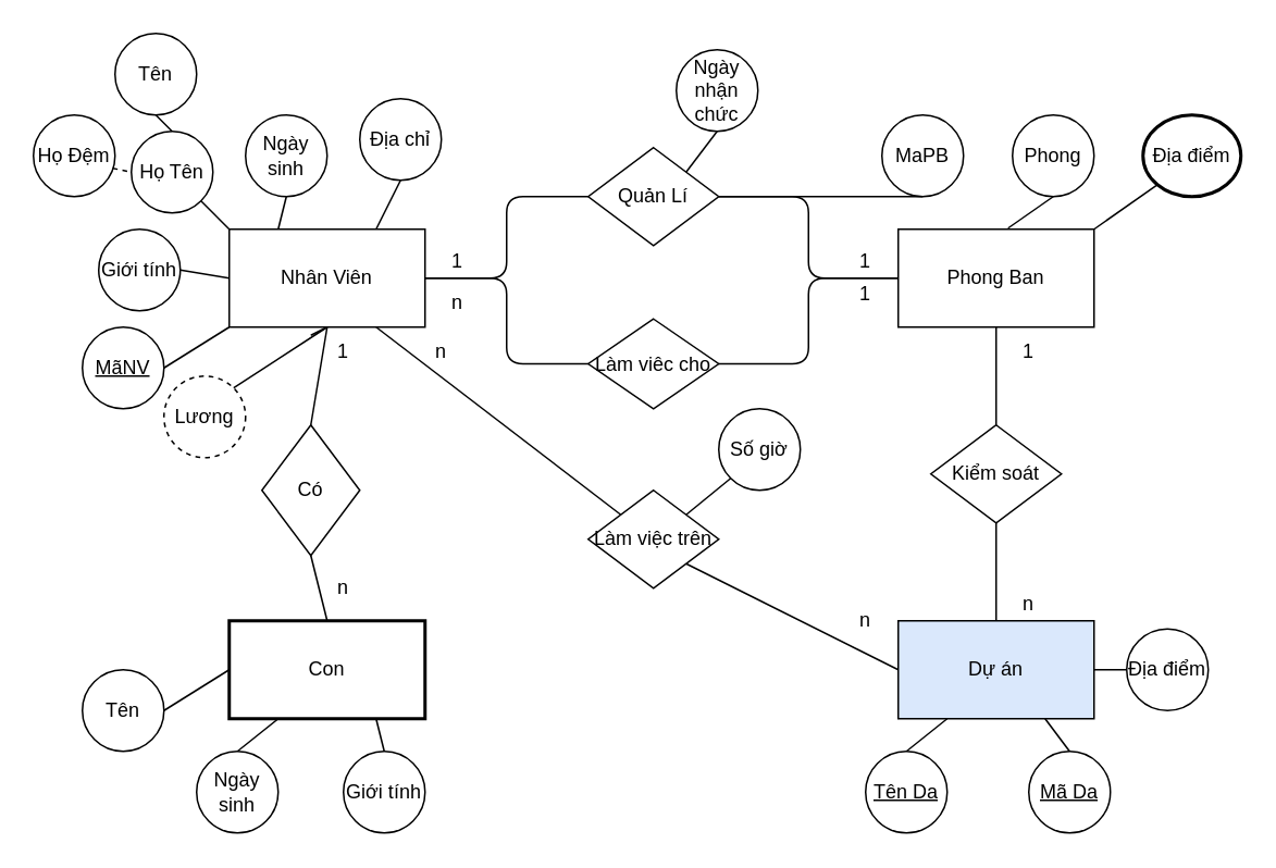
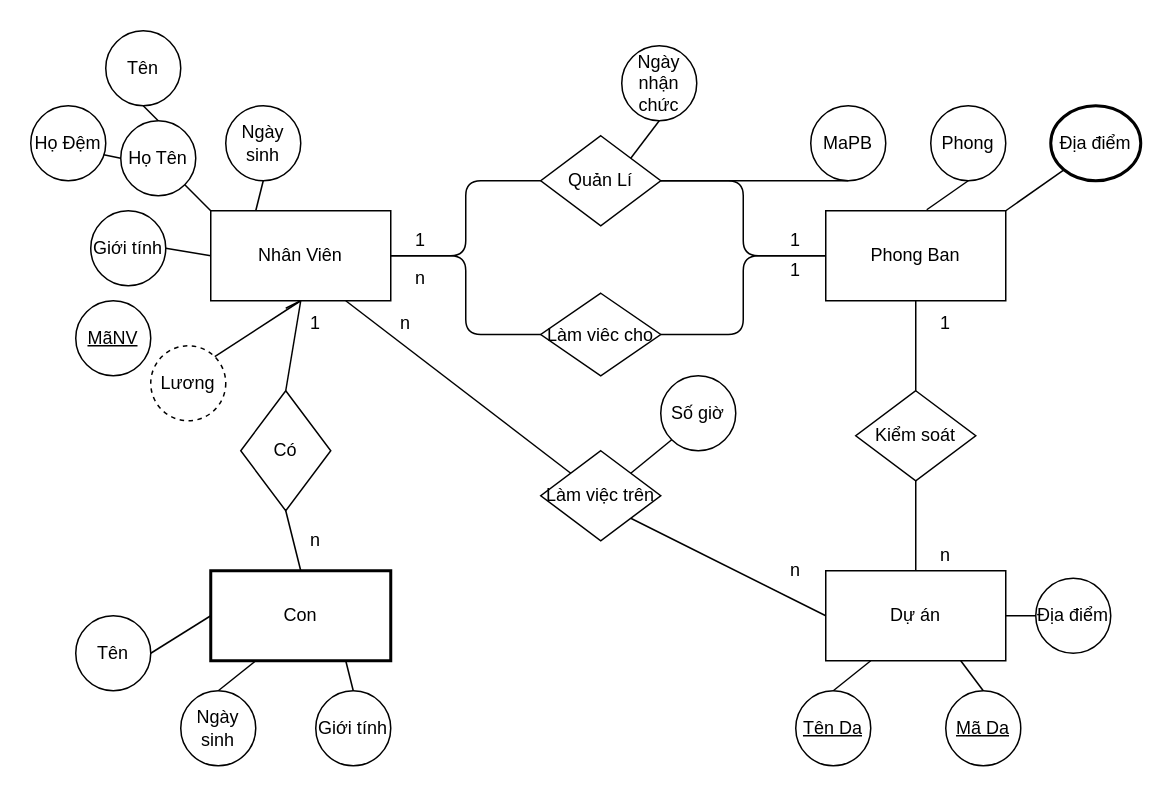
- <mxCell id="21" value="Địa chỉ" style="ellipse;whiteSpace=wrap;html=1;strokeWidth=1;fillColor=none;" vertex="1" parent="1"><mxGeometry x="220" y="60" width="50" height="50" as="geometry" /></mxCell>
- <mxCell id="49" value="" style="endArrow=none;html=1;entryX=0;entryY=0.5;entryDx=0;entryDy=0;exitX=0.973;exitY=0.653;exitDx=0;exitDy=0;exitPerimeter=0;dashed=1;" edge="1" parent="1" source="19" target="16"><mxGeometry width="50" height="50" relative="1" as="geometry"><mxPoint x="570" y="430" as="sourcePoint" /><mxPoint x="600" y="388.75" as="targetPoint" /></mxGeometry></mxCell>
+ <mxCell id="49" value="" style="endArrow=none;html=1;entryX=0;entryY=0.5;entryDx=0;entryDy=0;exitX=0.973;exitY=0.653;exitDx=0;exitDy=0;exitPerimeter=0;" edge="1" parent="1" source="19" target="16"><mxGeometry width="50" height="50" relative="1" as="geometry"><mxPoint x="570" y="430" as="sourcePoint" /><mxPoint x="600" y="388.75" as="targetPoint" /></mxGeometry></mxCell>
- <mxCell id="47" value="" style="endArrow=none;html=1;entryX=0.75;entryY=0;entryDx=0;entryDy=0;exitX=0.5;exitY=1;exitDx=0;exitDy=0;" edge="1" parent="1" source="21" target="5"><mxGeometry width="50" height="50" relative="1" as="geometry"><mxPoint x="550" y="410" as="sourcePoint" /><mxPoint x="580" y="368.75" as="targetPoint" /></mxGeometry></mxCell>
- <mxCell id="43" value="" style="endArrow=none;html=1;entryX=0;entryY=1;entryDx=0;entryDy=0;exitX=1;exitY=0.5;exitDx=0;exitDy=0;" edge="1" parent="1" source="17" target="5"><mxGeometry width="50" height="50" relative="1" as="geometry"><mxPoint x="510" y="370" as="sourcePoint" /><mxPoint x="540" y="328.75" as="targetPoint" /></mxGeometry></mxCell>
- <mxCell id="3" value="Dự án" style="rounded=0;whiteSpace=wrap;html=1;fillColor=#dae8fc;" vertex="1" parent="1"><mxGeometry x="550" y="380" width="120" height="60" as="geometry" /></mxCell>
+ <mxCell id="3" value="Dự án" style="rounded=0;whiteSpace=wrap;html=1;" vertex="1" parent="1"><mxGeometry x="550" y="380" width="120" height="60" as="geometry" /></mxCell>
